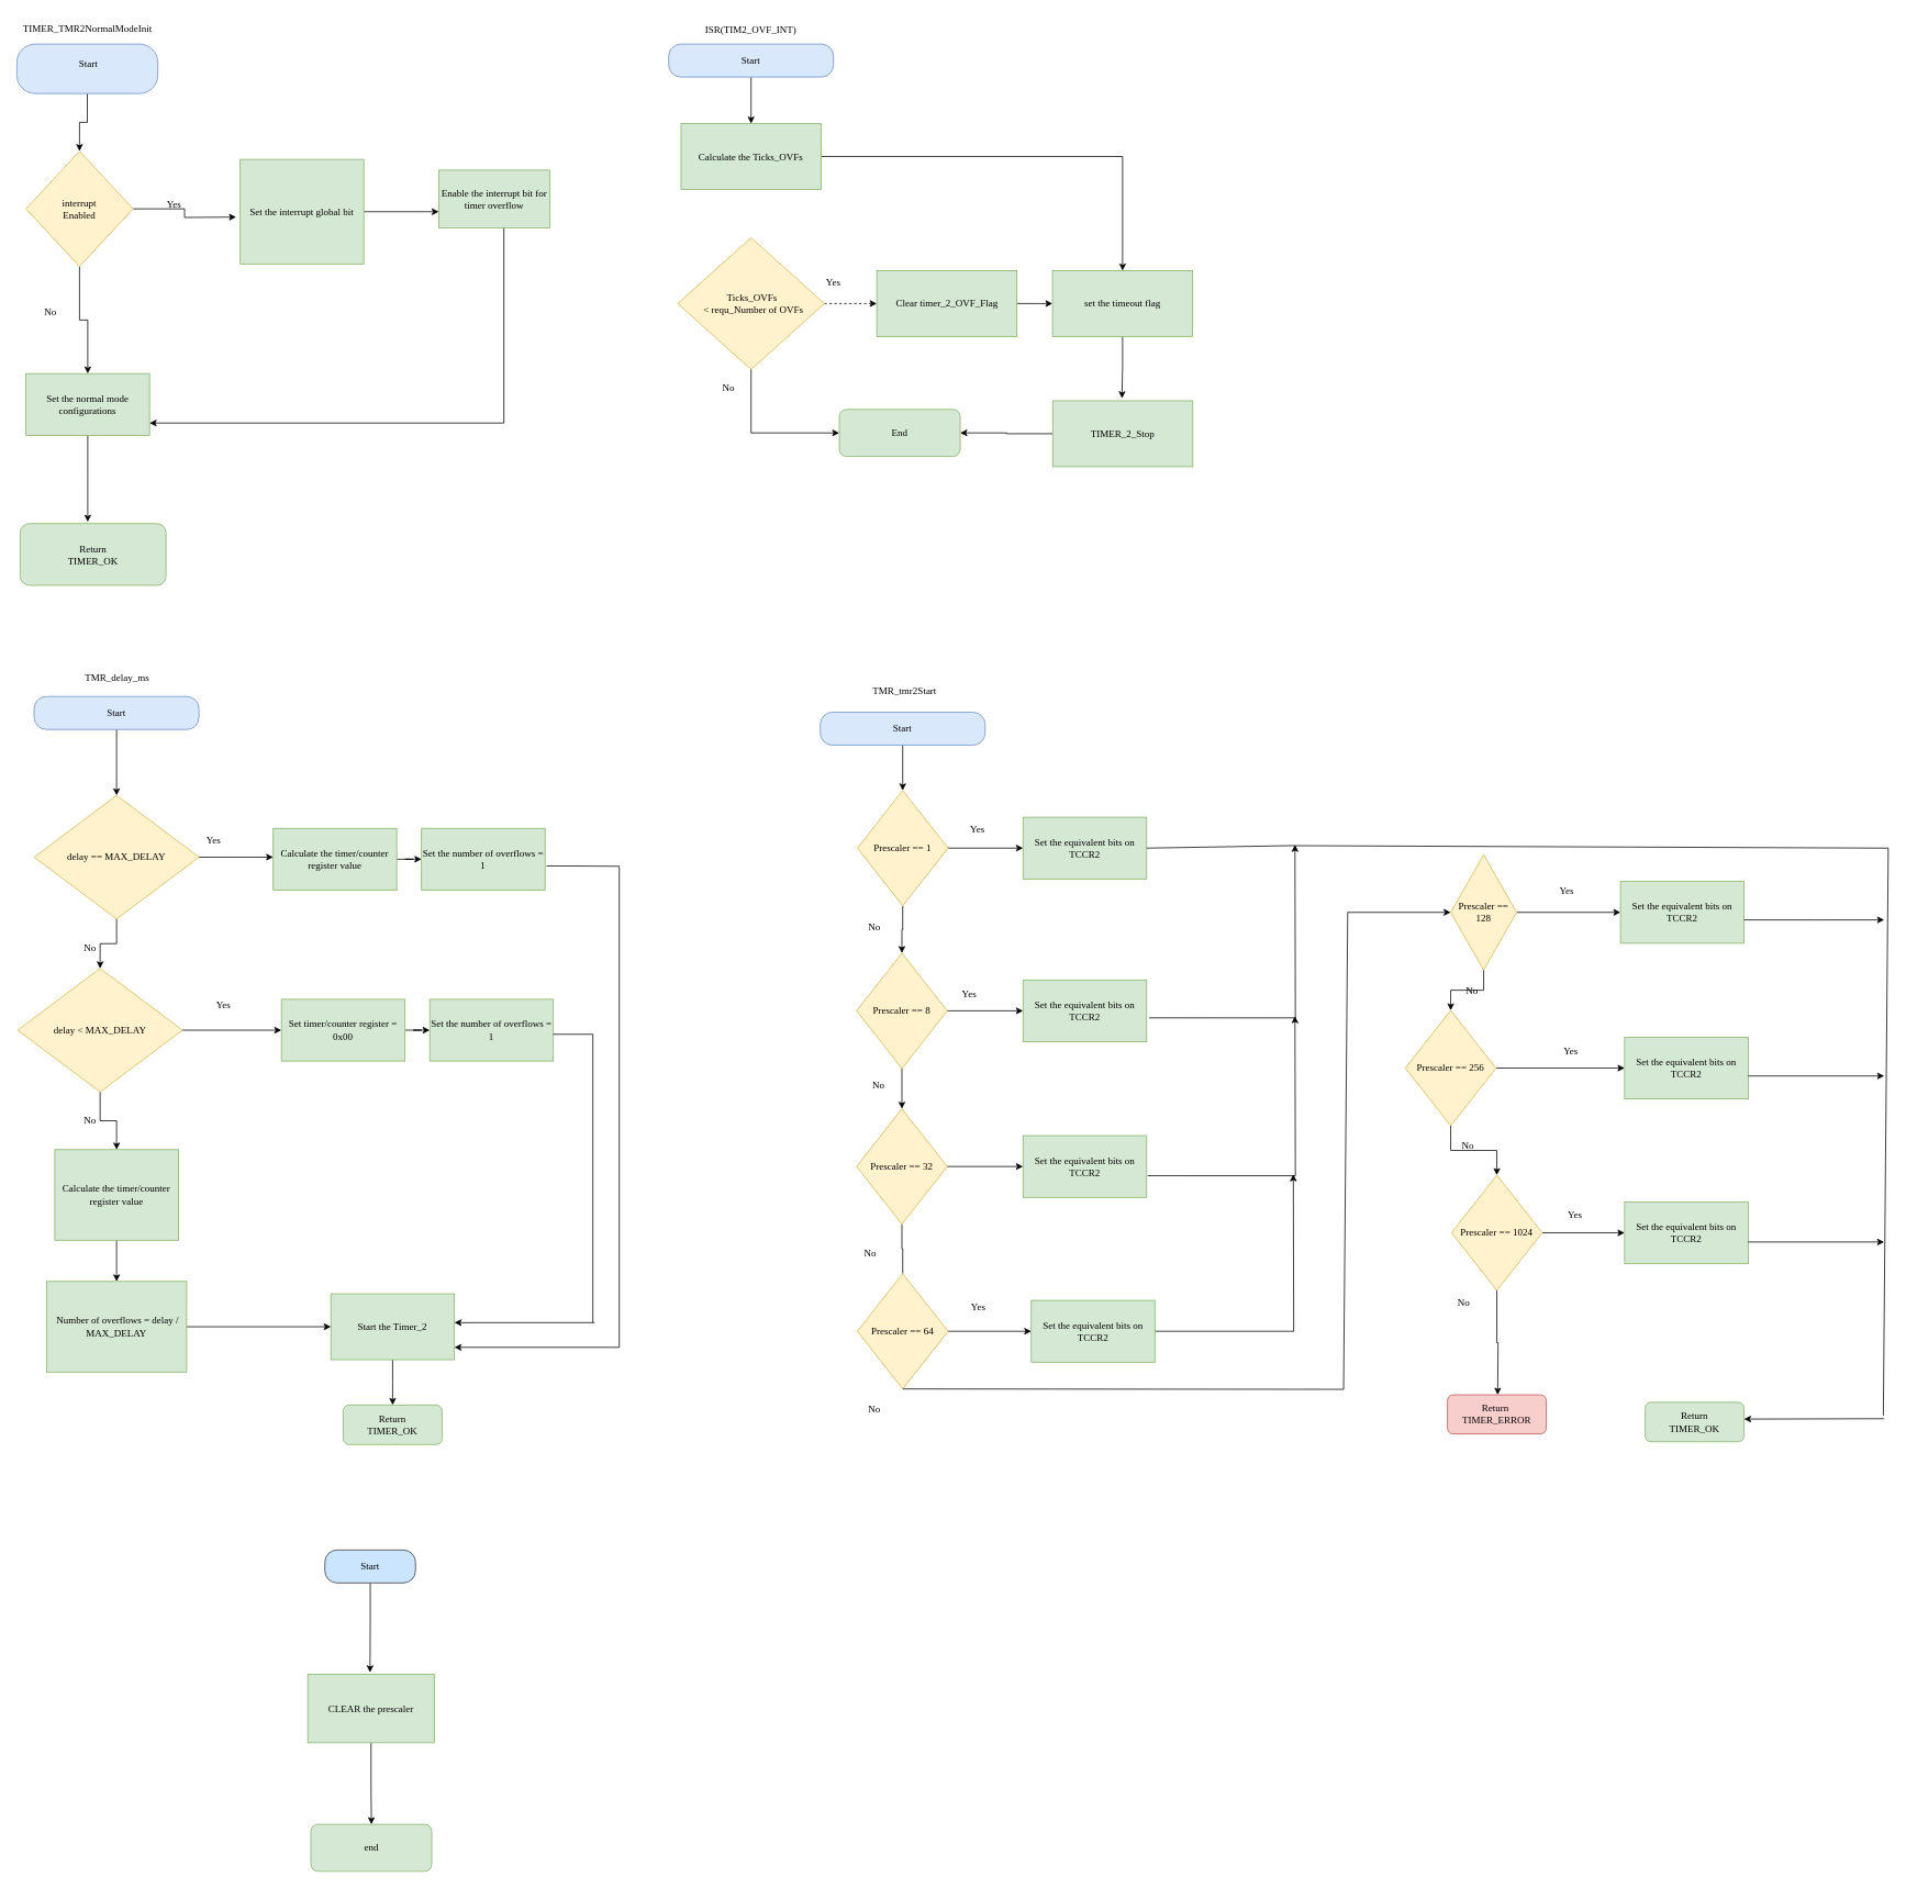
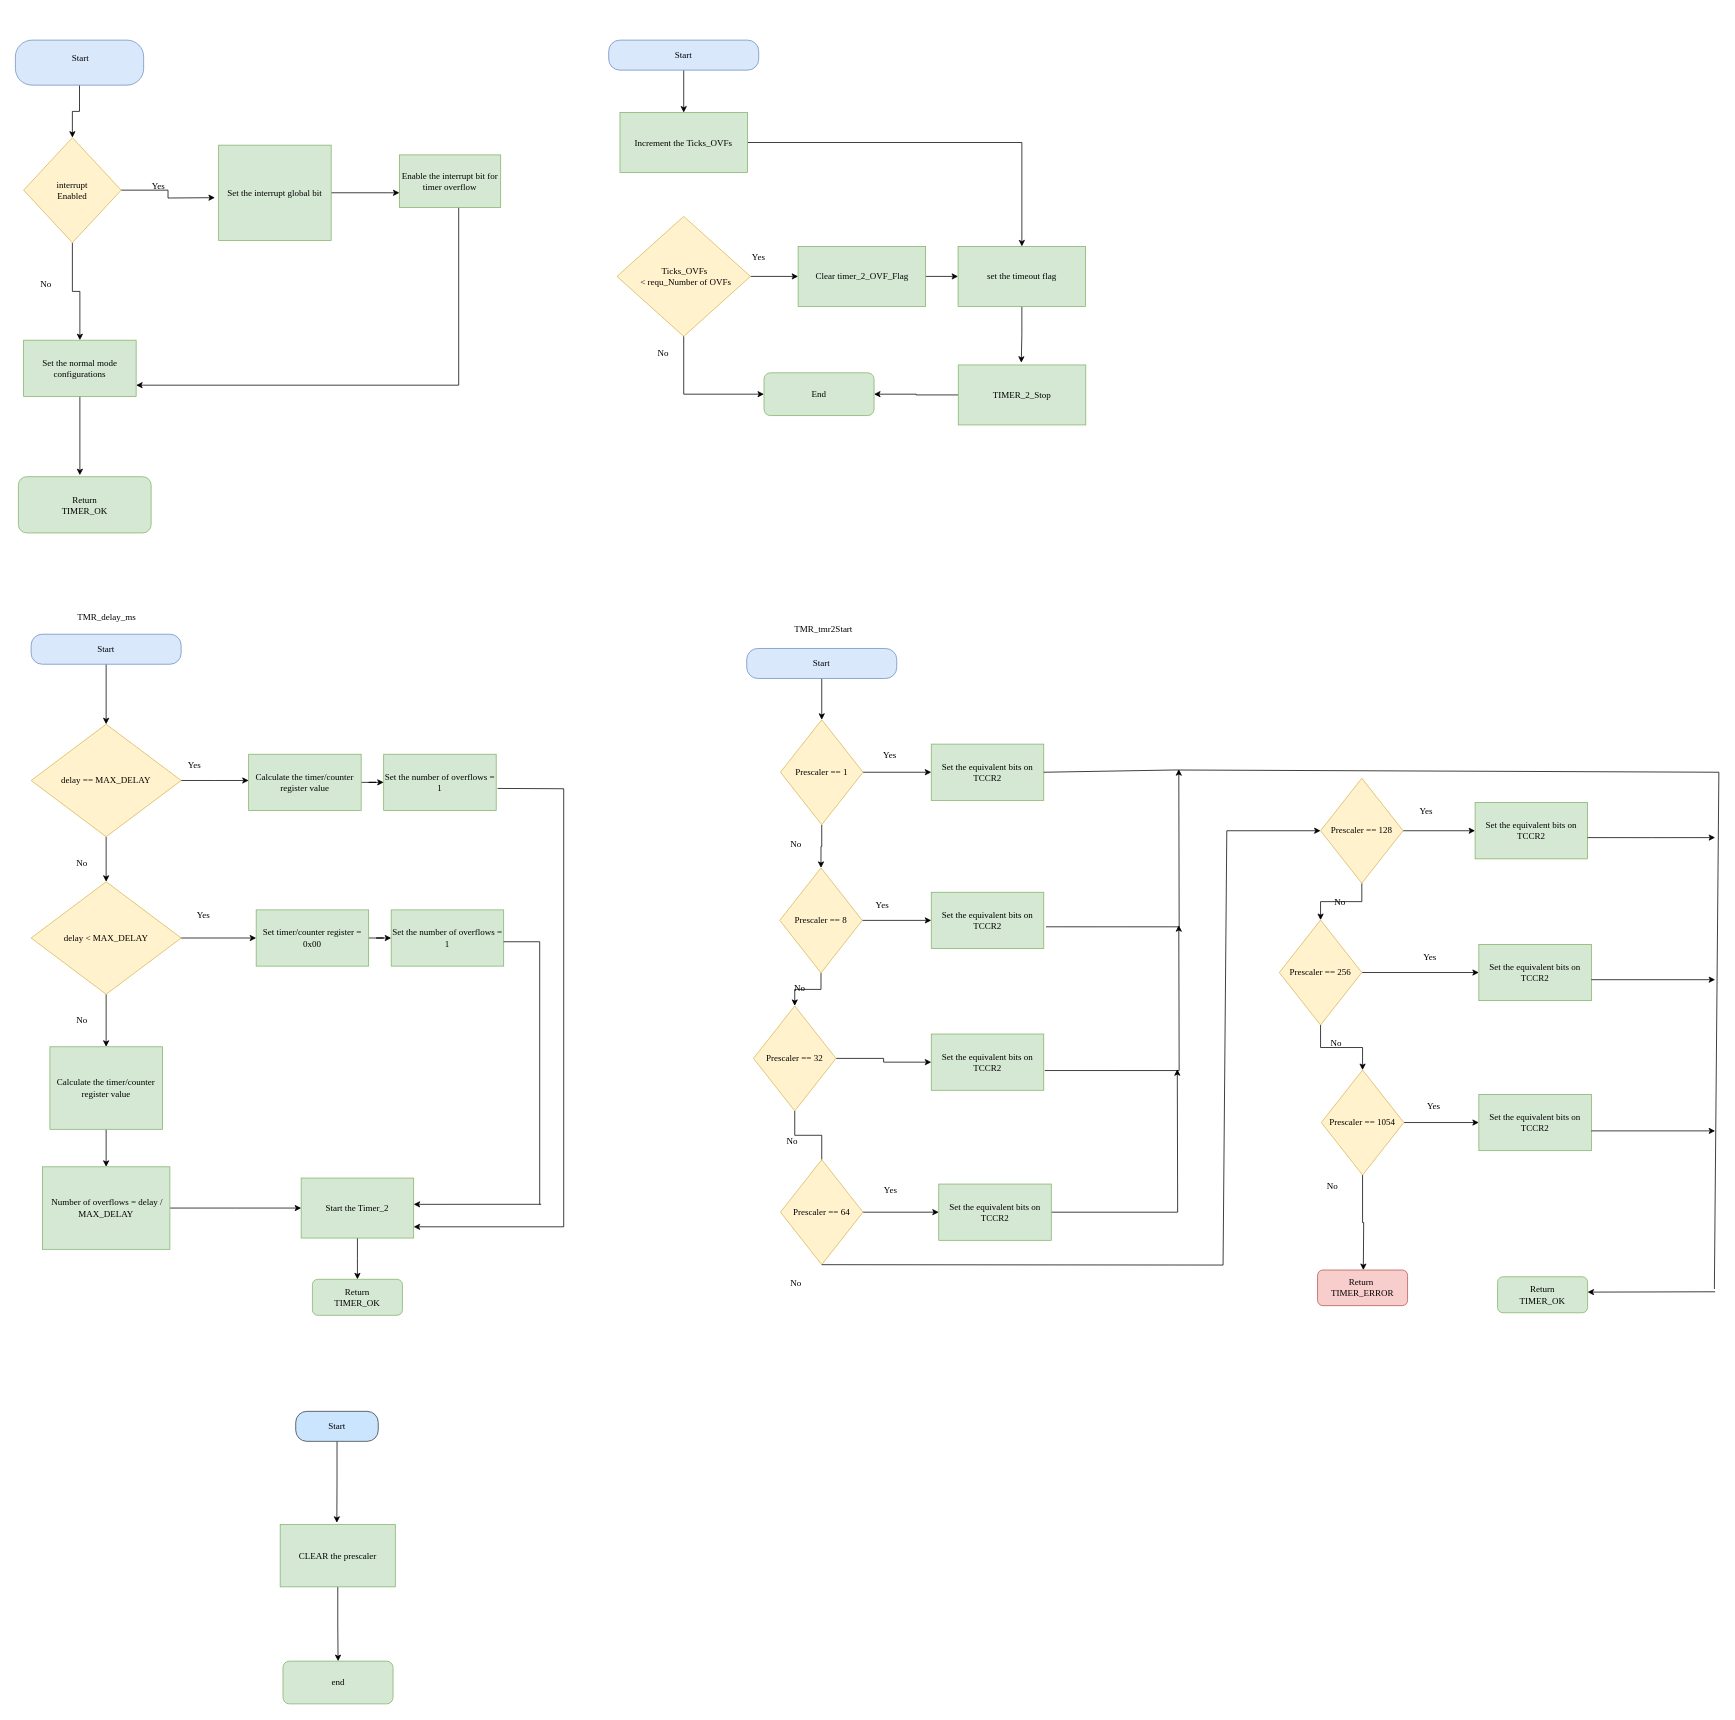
- <mxCell id="9" value="TIMER_TMR2NormalModeInit" style="text;whiteSpace=wrap;html=1;fontFamily=Calibri;fontSize=12;align=center;" vertex="1" parent="1"><mxGeometry x="57" y="20" width="98" height="22" as="geometry" /></mxCell>
- <mxCell id="19" value="ISR(TIM2_OVF_INT)" style="text;whiteSpace=wrap;html=1;fontFamily=Calibri;fontSize=12;align=center;" vertex="1" parent="1"><mxGeometry x="862" y="22" width="98" height="22" as="geometry" /></mxCell>
- <mxCell id="11" value="&lt;font style=&quot;font-size: 12px;&quot;&gt;Calculate the Ticks_OVFs&lt;/font&gt;" style="rounded=0;whiteSpace=wrap;html=1;fillColor=#d5e8d4;strokeColor=#82b366;fontFamily=Calibri;fontSize=12;" vertex="1" parent="1"><mxGeometry x="826" y="149.5" width="170" height="80" as="geometry" /></mxCell>
+ <mxCell id="11" value="&lt;font style=&quot;font-size: 12px;&quot;&gt;Increment the Ticks_OVFs&lt;/font&gt;" style="rounded=0;whiteSpace=wrap;html=1;fillColor=#d5e8d4;strokeColor=#82b366;fontFamily=Calibri;fontSize=12;" vertex="1" parent="1"><mxGeometry x="826" y="149.5" width="170" height="80" as="geometry" /></mxCell>
- <mxCell id="2" value="" style="edgeStyle=orthogonalEdgeStyle;rounded=0;orthogonalLoop=1;jettySize=auto;html=1;fontFamily=Calibri;fontSize=12;dashed=1;" edge="1" parent="1" source="3" target="6"><mxGeometry relative="1" as="geometry" /></mxCell>
+ <mxCell id="2" value="" style="edgeStyle=orthogonalEdgeStyle;rounded=0;orthogonalLoop=1;jettySize=auto;html=1;fontFamily=Calibri;fontSize=12;" edge="1" parent="1" source="3" target="6"><mxGeometry relative="1" as="geometry" /></mxCell>
- <mxCell id="81" value="&lt;span style=&quot;font-size: 12px;&quot;&gt;Prescaler == 128&lt;/span&gt;" style="rhombus;whiteSpace=wrap;html=1;fillColor=#fff2cc;strokeColor=#d6b656;fontFamily=Calibri;fontSize=12;" vertex="1" parent="1"><mxGeometry x="1760" y="1037" width="80" height="140" as="geometry" /></mxCell>
+ <mxCell id="81" value="&lt;span style=&quot;font-size: 12px;&quot;&gt;Prescaler == 128&lt;/span&gt;" style="rhombus;whiteSpace=wrap;html=1;fillColor=#fff2cc;strokeColor=#d6b656;fontFamily=Calibri;fontSize=12;" vertex="1" parent="1"><mxGeometry x="1760" y="1037" width="110" height="140" as="geometry" /></mxCell>
- <mxCell id="47" value="&lt;span style=&quot;font-size: 12px;&quot;&gt;delay &amp;lt; MAX_DELAY&lt;/span&gt;" style="rhombus;whiteSpace=wrap;html=1;fillColor=#fff2cc;strokeColor=#d6b656;fontFamily=Calibri;fontSize=12;" vertex="1" parent="1"><mxGeometry x="21" y="1175" width="200" height="150" as="geometry" /></mxCell>
+ <mxCell id="47" value="&lt;span style=&quot;font-size: 12px;&quot;&gt;delay &amp;lt; MAX_DELAY&lt;/span&gt;" style="rhombus;whiteSpace=wrap;html=1;fillColor=#fff2cc;strokeColor=#d6b656;fontFamily=Calibri;fontSize=12;" vertex="1" parent="1"><mxGeometry x="41" y="1175" width="200" height="150" as="geometry" /></mxCell>
- <mxCell id="76" value="&lt;span style=&quot;font-size: 12px;&quot;&gt;Prescaler == 32&lt;/span&gt;" style="rhombus;whiteSpace=wrap;html=1;fillColor=#fff2cc;strokeColor=#d6b656;fontFamily=Calibri;fontSize=12;" vertex="1" parent="1"><mxGeometry x="1039" y="1345.5" width="110" height="140" as="geometry" /></mxCell>
+ <mxCell id="76" value="&lt;span style=&quot;font-size: 12px;&quot;&gt;Prescaler == 32&lt;/span&gt;" style="rhombus;whiteSpace=wrap;html=1;fillColor=#fff2cc;strokeColor=#d6b656;fontFamily=Calibri;fontSize=12;" vertex="1" parent="1"><mxGeometry x="1004" y="1340.5" width="110" height="140" as="geometry" /></mxCell>
- <mxCell id="87" value="&lt;span style=&quot;font-size: 12px;&quot;&gt;Prescaler == 1024&lt;/span&gt;" style="rhombus;whiteSpace=wrap;html=1;fillColor=#fff2cc;strokeColor=#d6b656;fontFamily=Calibri;fontSize=12;" vertex="1" parent="1"><mxGeometry x="1761" y="1426" width="110" height="140" as="geometry" /></mxCell>
+ <mxCell id="87" value="&lt;span style=&quot;font-size: 12px;&quot;&gt;Prescaler == 1054&lt;/span&gt;" style="rhombus;whiteSpace=wrap;html=1;fillColor=#fff2cc;strokeColor=#d6b656;fontFamily=Calibri;fontSize=12;" vertex="1" parent="1"><mxGeometry x="1761" y="1426" width="110" height="140" as="geometry" /></mxCell>
